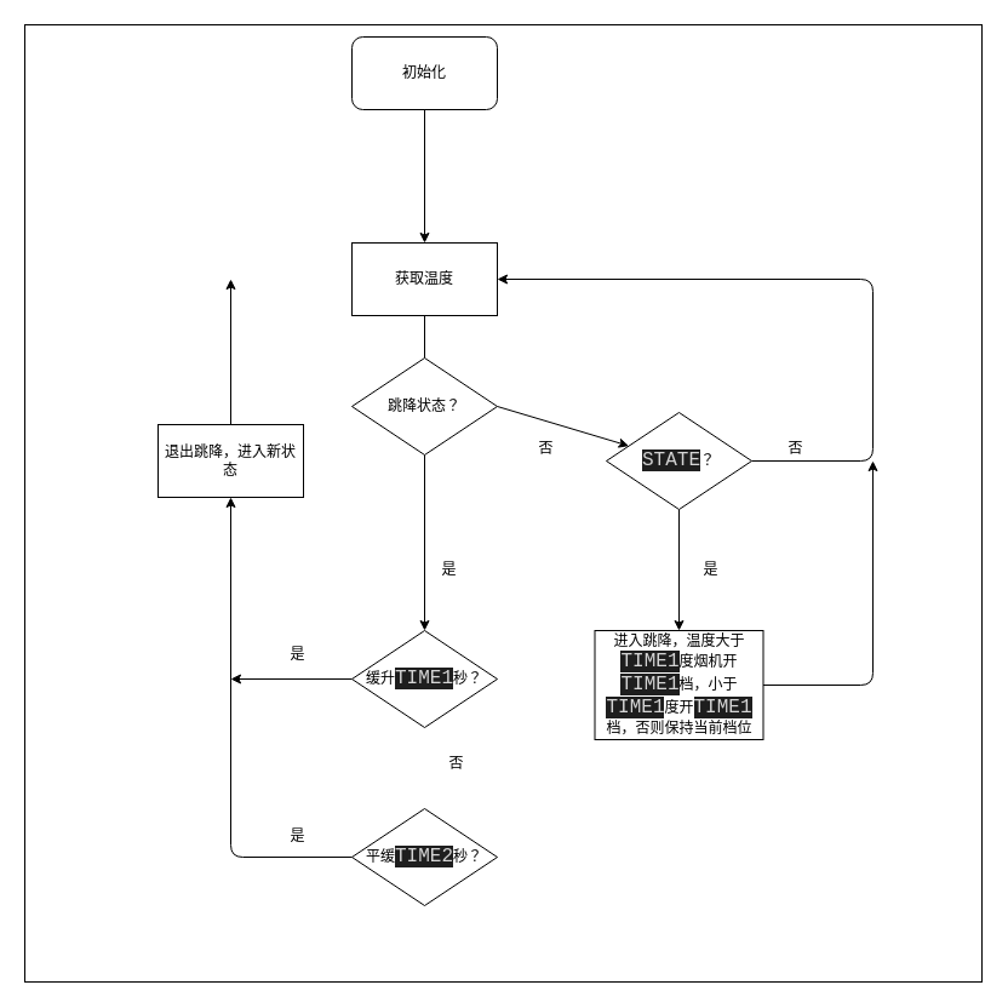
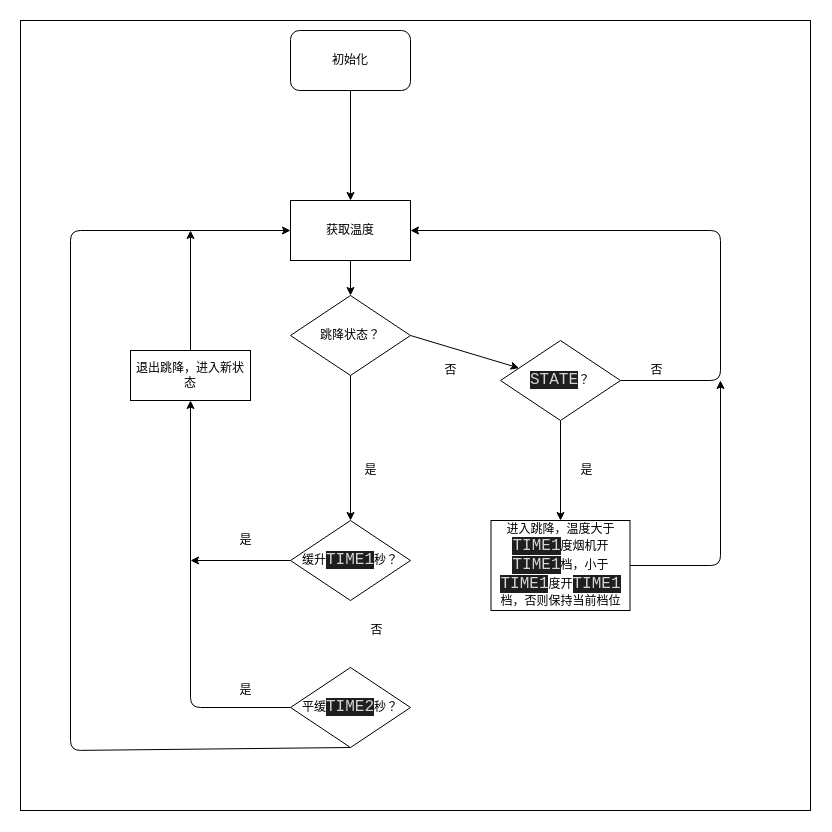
- <mxCell id="5" style="edgeStyle=none;html=1;exitX=0.5;exitY=1;exitDx=0;exitDy=0;endArrow=none;" parent="1" source="6" target="14" edge="1"><mxGeometry relative="1" as="geometry" /></mxCell>
+ <mxCell id="5" style="edgeStyle=none;html=1;exitX=0.5;exitY=1;exitDx=0;exitDy=0;" parent="1" source="6" target="14" edge="1"><mxGeometry relative="1" as="geometry" /></mxCell>
- <mxCell id="21" value="退出跳降，进入新状态" style="rounded=0;whiteSpace=wrap;html=1;" parent="1" vertex="1"><mxGeometry x="130" y="350" width="120" height="60" as="geometry" /></mxCell>
+ <mxCell id="21" value="退出跳降，进入新状态" style="rounded=0;whiteSpace=wrap;html=1;" parent="1" vertex="1"><mxGeometry x="130" y="350" width="120" height="50" as="geometry" /></mxCell>
+ <mxCell id="19" style="edgeStyle=none;html=1;exitX=0.5;exitY=1;exitDx=0;exitDy=0;entryX=0;entryY=0.5;entryDx=0;entryDy=0;" parent="1" source="17" target="6" edge="1"><mxGeometry relative="1" as="geometry"><Array as="points"><mxPoint x="70" y="750" /><mxPoint x="70" y="230" /></Array><mxPoint x="290" y="1120" as="sourcePoint" /></mxGeometry></mxCell>
